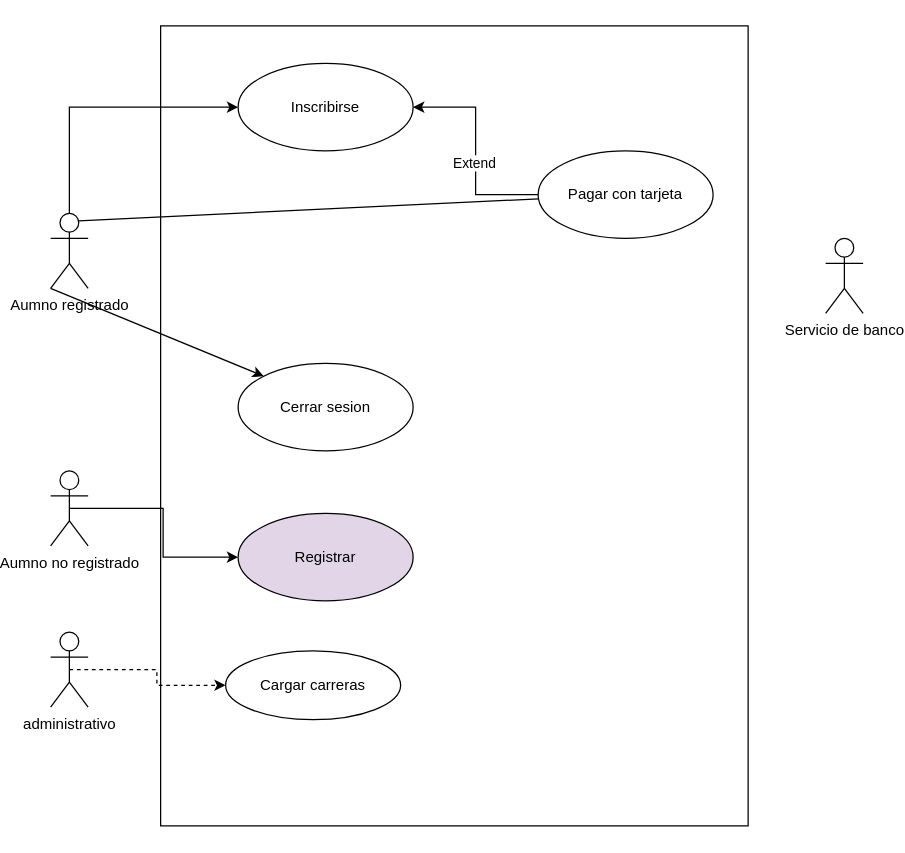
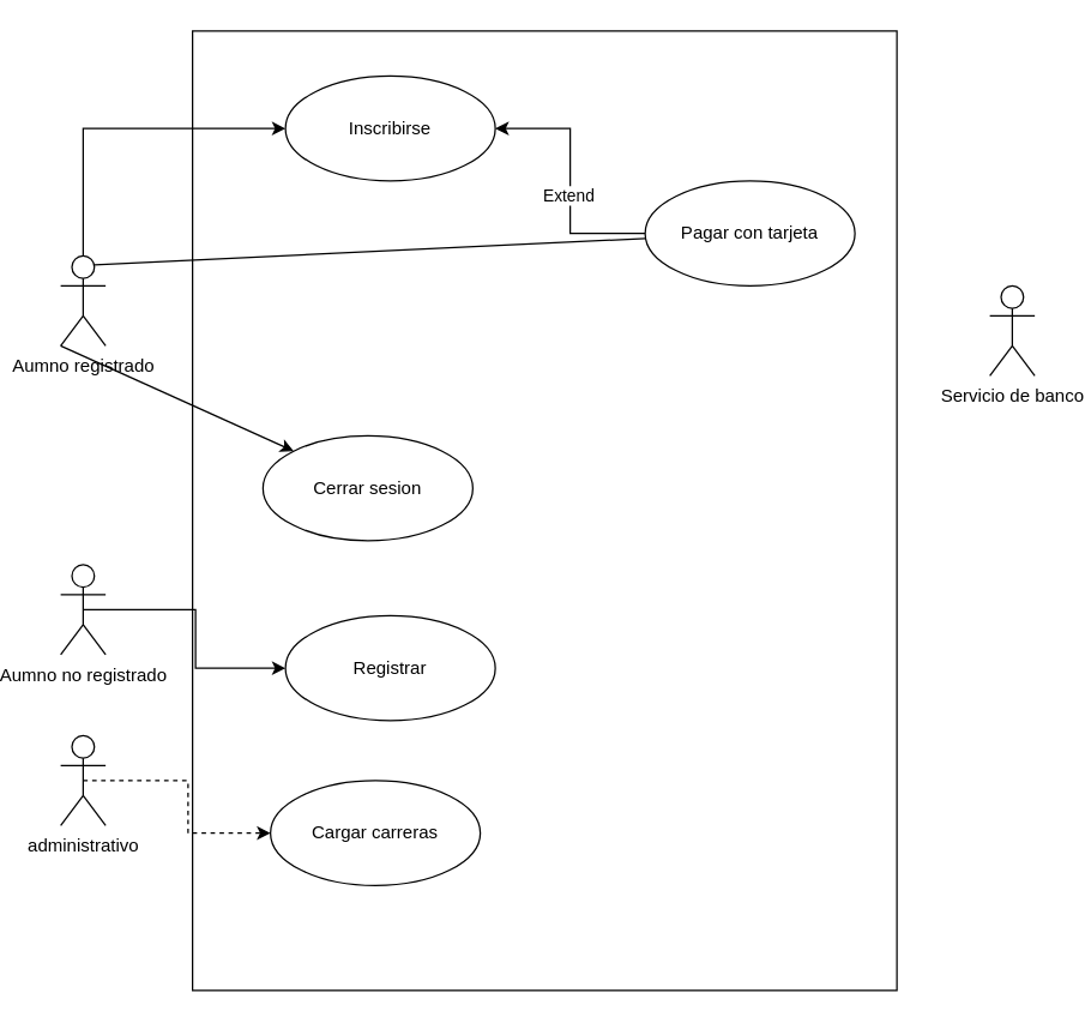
- <mxCell id="11" value="Cerrar sesion" style="ellipse;whiteSpace=wrap;html=1;" parent="1" vertex="1"><mxGeometry x="170" y="290" width="140" height="70" as="geometry" /></mxCell>
+ <mxCell id="11" value="Cerrar sesion" style="ellipse;whiteSpace=wrap;html=1;" parent="1" vertex="1"><mxGeometry x="155" y="290" width="140" height="70" as="geometry" /></mxCell>
- <mxCell id="10" value="Registrar" style="ellipse;whiteSpace=wrap;html=1;fillColor=#e1d5e7;" parent="1" vertex="1"><mxGeometry x="170" y="410" width="140" height="70" as="geometry" /></mxCell>
+ <mxCell id="10" value="Registrar" style="ellipse;whiteSpace=wrap;html=1;" parent="1" vertex="1"><mxGeometry x="170" y="410" width="140" height="70" as="geometry" /></mxCell>
- <mxCell id="6" value="administrativo" style="shape=umlActor;verticalLabelPosition=bottom;verticalAlign=top;html=1;outlineConnect=0;" parent="1" vertex="1"><mxGeometry x="20" y="505" width="30" height="60" as="geometry" /></mxCell>
+ <mxCell id="6" value="administrativo" style="shape=umlActor;verticalLabelPosition=bottom;verticalAlign=top;html=1;outlineConnect=0;" parent="1" vertex="1"><mxGeometry x="20" y="490" width="30" height="60" as="geometry" /></mxCell>
- <mxCell id="8" value="Cargar carreras" style="ellipse;whiteSpace=wrap;html=1;" parent="1" vertex="1"><mxGeometry x="160" y="520" width="140" height="55" as="geometry" /></mxCell>
+ <mxCell id="8" value="Cargar carreras" style="ellipse;whiteSpace=wrap;html=1;" parent="1" vertex="1"><mxGeometry x="160" y="520" width="140" height="70" as="geometry" /></mxCell>
